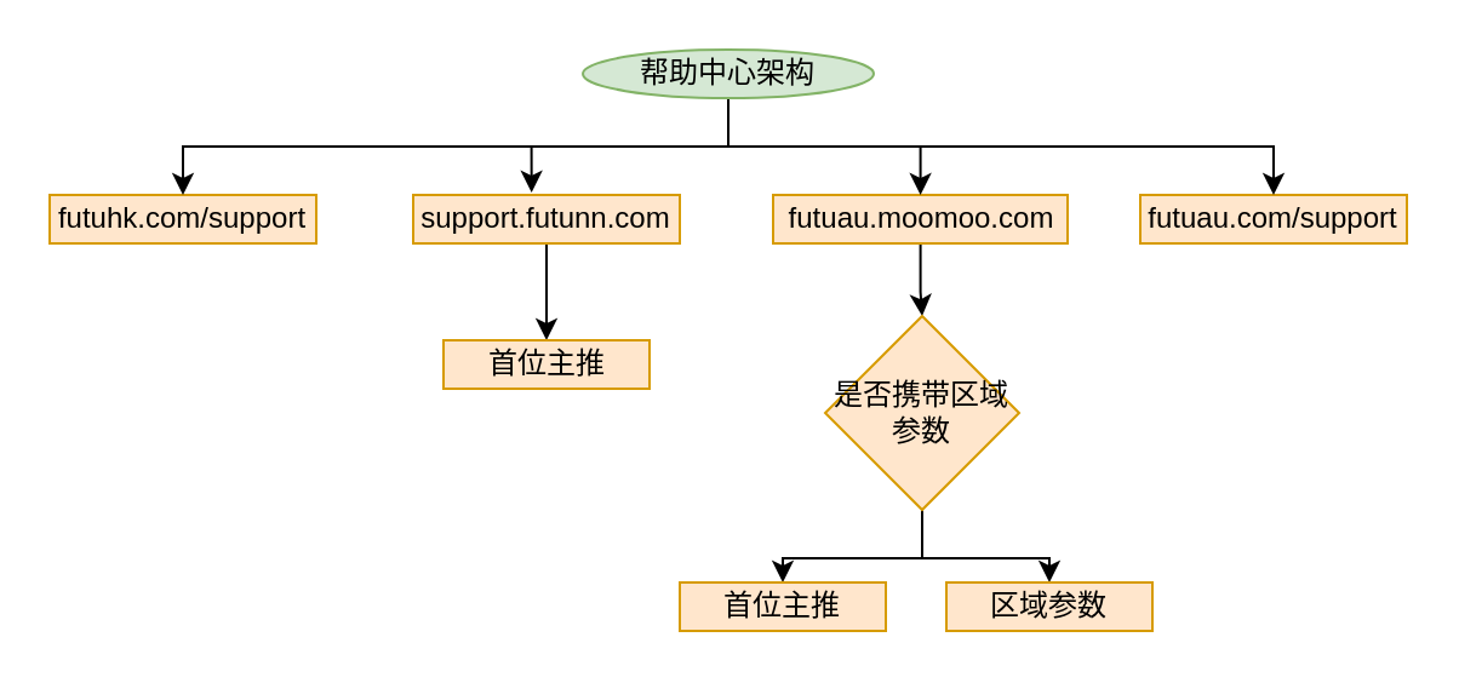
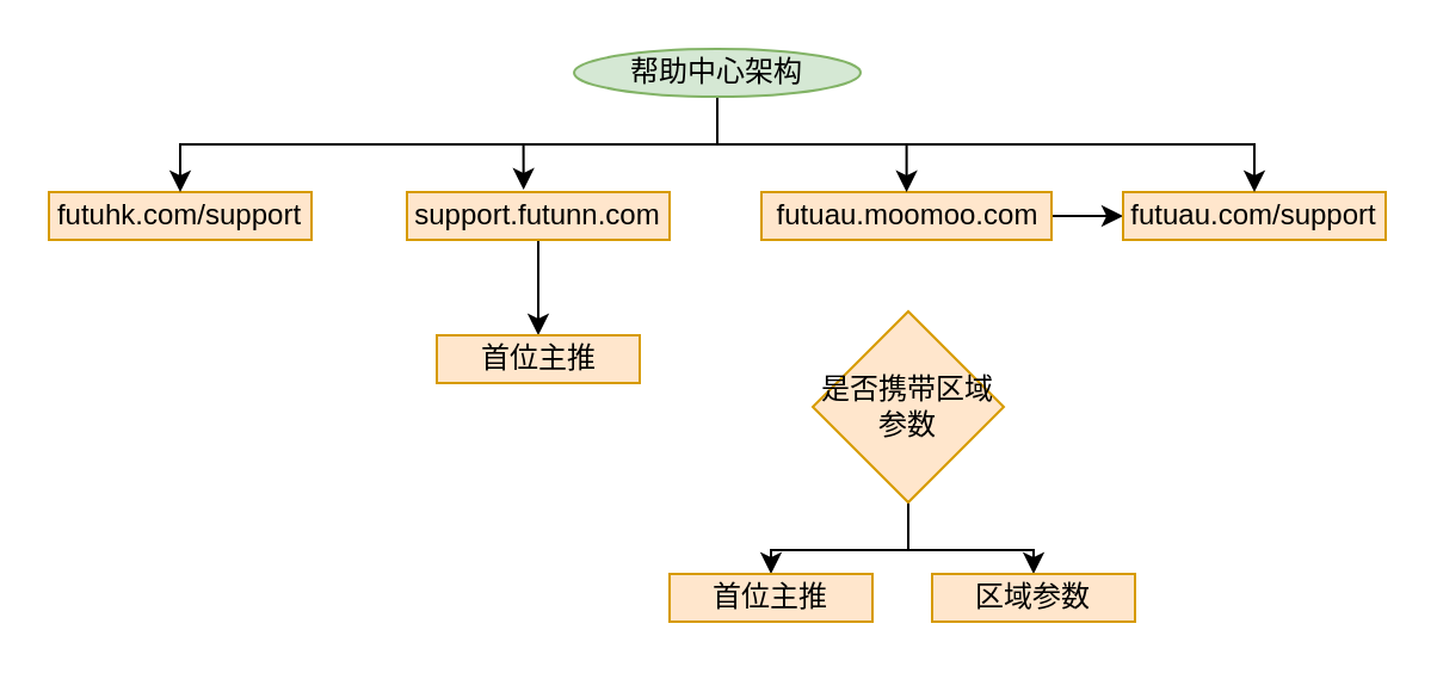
- <mxCell id="5" value="" style="edgeStyle=orthogonalEdgeStyle;rounded=0;orthogonalLoop=1;jettySize=auto;html=1;" edge="1" parent="1" source="6" target="16"><mxGeometry relative="1" as="geometry" /></mxCell>
+ <mxCell id="5" value="" style="edgeStyle=orthogonalEdgeStyle;rounded=0;orthogonalLoop=1;jettySize=auto;html=1;" edge="1" parent="1" source="6" target="7"><mxGeometry relative="1" as="geometry" /></mxCell>
